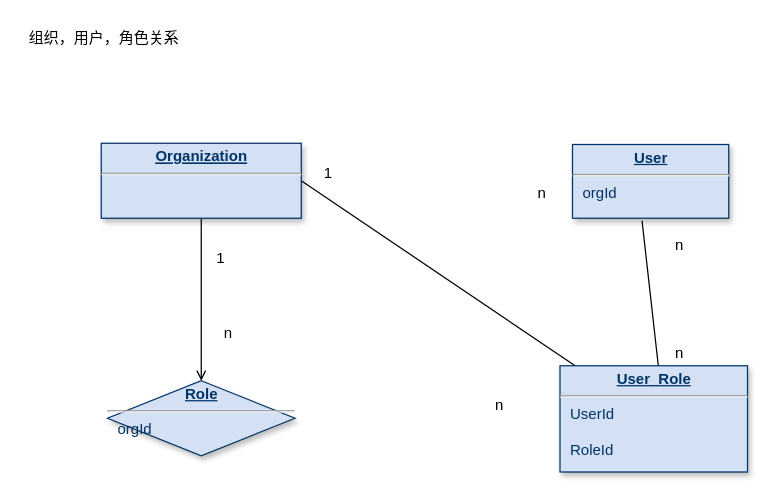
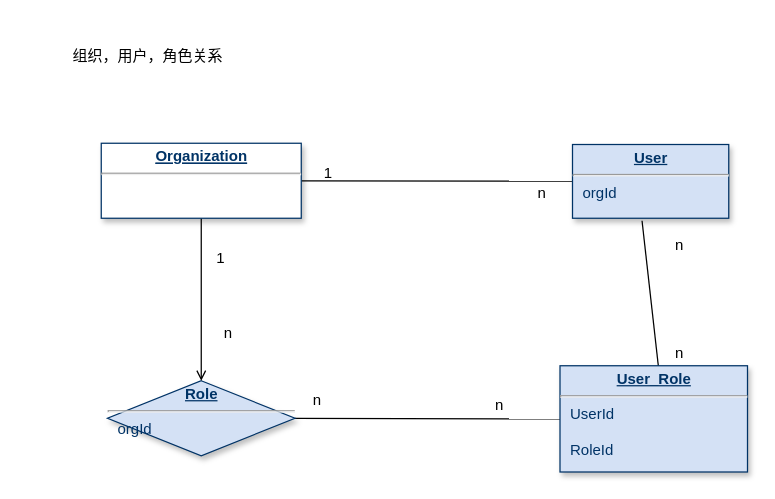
- <mxCell id="18" value="组织，用户，角色关系" style="text;html=1;resizable=0;points=[];autosize=1;align=left;verticalAlign=top;spacingTop=-4;" vertex="1" parent="1"><mxGeometry x="20.5" y="20" width="140" height="20" as="geometry" /></mxCell>
+ <mxCell id="18" value="组织，用户，角色关系" style="text;html=1;resizable=0;points=[];autosize=1;align=left;verticalAlign=top;spacingTop=-4;" vertex="1" parent="1"><mxGeometry x="55.5" y="35" width="140" height="20" as="geometry" /></mxCell>
- <mxCell id="7" value="&lt;p style=&quot;margin: 0px ; margin-top: 4px ; text-align: center ; text-decoration: underline&quot;&gt;&lt;b&gt;&lt;u&gt;Organization&lt;/u&gt;&lt;/b&gt;&lt;br&gt;&lt;/p&gt;&lt;hr&gt;&lt;p style=&quot;margin: 0px ; margin-left: 8px&quot;&gt;&lt;br&gt;&lt;/p&gt;" style="verticalAlign=top;align=left;overflow=fill;fontSize=12;fontFamily=Helvetica;html=1;strokeColor=#003366;shadow=1;fillColor=#D4E1F5;fontColor=#003366" parent="1" vertex="1"><mxGeometry x="80.5" y="114" width="160" height="60" as="geometry" /></mxCell>
+ <mxCell id="7" value="&lt;p style=&quot;margin: 0px ; margin-top: 4px ; text-align: center ; text-decoration: underline&quot;&gt;&lt;b&gt;&lt;u&gt;Organization&lt;/u&gt;&lt;/b&gt;&lt;br&gt;&lt;/p&gt;&lt;hr&gt;&lt;p style=&quot;margin: 0px ; margin-left: 8px&quot;&gt;&lt;br&gt;&lt;/p&gt;" style="verticalAlign=top;align=left;overflow=fill;fontSize=12;fontFamily=Helvetica;html=1;strokeColor=#003366;shadow=1;fillColor=#ffffff;fontColor=#003366;" parent="1" vertex="1"><mxGeometry x="80.5" y="114" width="160" height="60" as="geometry" /></mxCell>
- <mxCell id="6" style="rounded=0;orthogonalLoop=1;jettySize=auto;html=1;exitX=1;exitY=0.5;exitDx=0;exitDy=0;endArrow=none;endFill=0;" edge="1" parent="1" source="7" target="17"><mxGeometry relative="1" as="geometry" /></mxCell>
+ <mxCell id="6" style="rounded=0;orthogonalLoop=1;jettySize=auto;html=1;exitX=1;exitY=0.5;exitDx=0;exitDy=0;endArrow=none;endFill=0;" edge="1" parent="1" source="7" target="8"><mxGeometry relative="1" as="geometry" /></mxCell>
+ <mxCell id="2" style="edgeStyle=none;rounded=0;orthogonalLoop=1;jettySize=auto;html=1;exitX=1;exitY=0.5;exitDx=0;exitDy=0;entryX=0;entryY=0.5;entryDx=0;entryDy=0;startArrow=none;startFill=0;endArrow=none;endFill=0;strokeWidth=1;" edge="1" parent="1" source="4" target="17"><mxGeometry relative="1" as="geometry"><mxPoint x="447.5" y="339" as="targetPoint" /></mxGeometry></mxCell>
+ <mxCell id="3" value="n" style="text;html=1;resizable=0;points=[];align=center;verticalAlign=middle;labelBackgroundColor=#ffffff;" vertex="1" connectable="0" parent="2"><mxGeometry x="-0.124" y="-2" relative="1" as="geometry"><mxPoint x="-76" y="-16.5" as="offset" /></mxGeometry></mxCell>
